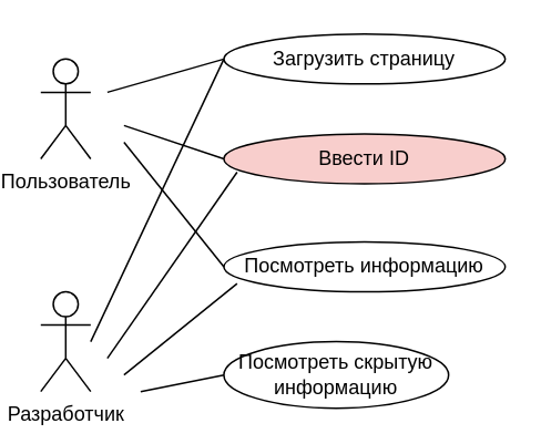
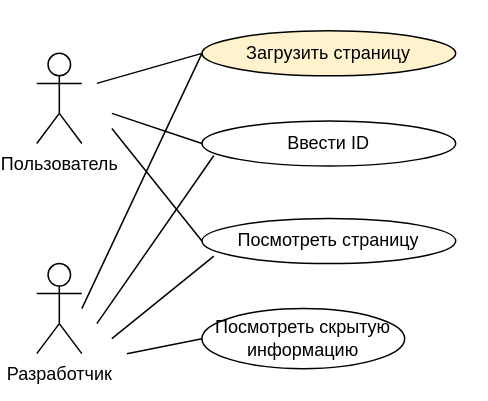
- <mxCell id="4" value="Загрузить страницу" style="ellipse;whiteSpace=wrap;html=1;" vertex="1" parent="1"><mxGeometry x="130" y="20" width="169" height="30" as="geometry" /></mxCell>
+ <mxCell id="4" value="Загрузить страницу" style="ellipse;whiteSpace=wrap;html=1;fillColor=#fff2cc;" vertex="1" parent="1"><mxGeometry x="130" y="20" width="169" height="30" as="geometry" /></mxCell>
- <mxCell id="5" value="Ввести ID" style="ellipse;whiteSpace=wrap;html=1;fillColor=#f8cecc;" vertex="1" parent="1"><mxGeometry x="130" y="80" width="169" height="30" as="geometry" /></mxCell>
+ <mxCell id="5" value="Ввести ID" style="ellipse;whiteSpace=wrap;html=1;" vertex="1" parent="1"><mxGeometry x="130" y="80" width="169" height="30" as="geometry" /></mxCell>
- <mxCell id="6" value="Посмотреть информацию" style="ellipse;whiteSpace=wrap;html=1;" vertex="1" parent="1"><mxGeometry x="130" y="145" width="169" height="30" as="geometry" /></mxCell>
+ <mxCell id="6" value="Посмотреть страницу" style="ellipse;whiteSpace=wrap;html=1;" vertex="1" parent="1"><mxGeometry x="130" y="145" width="169" height="30" as="geometry" /></mxCell>
